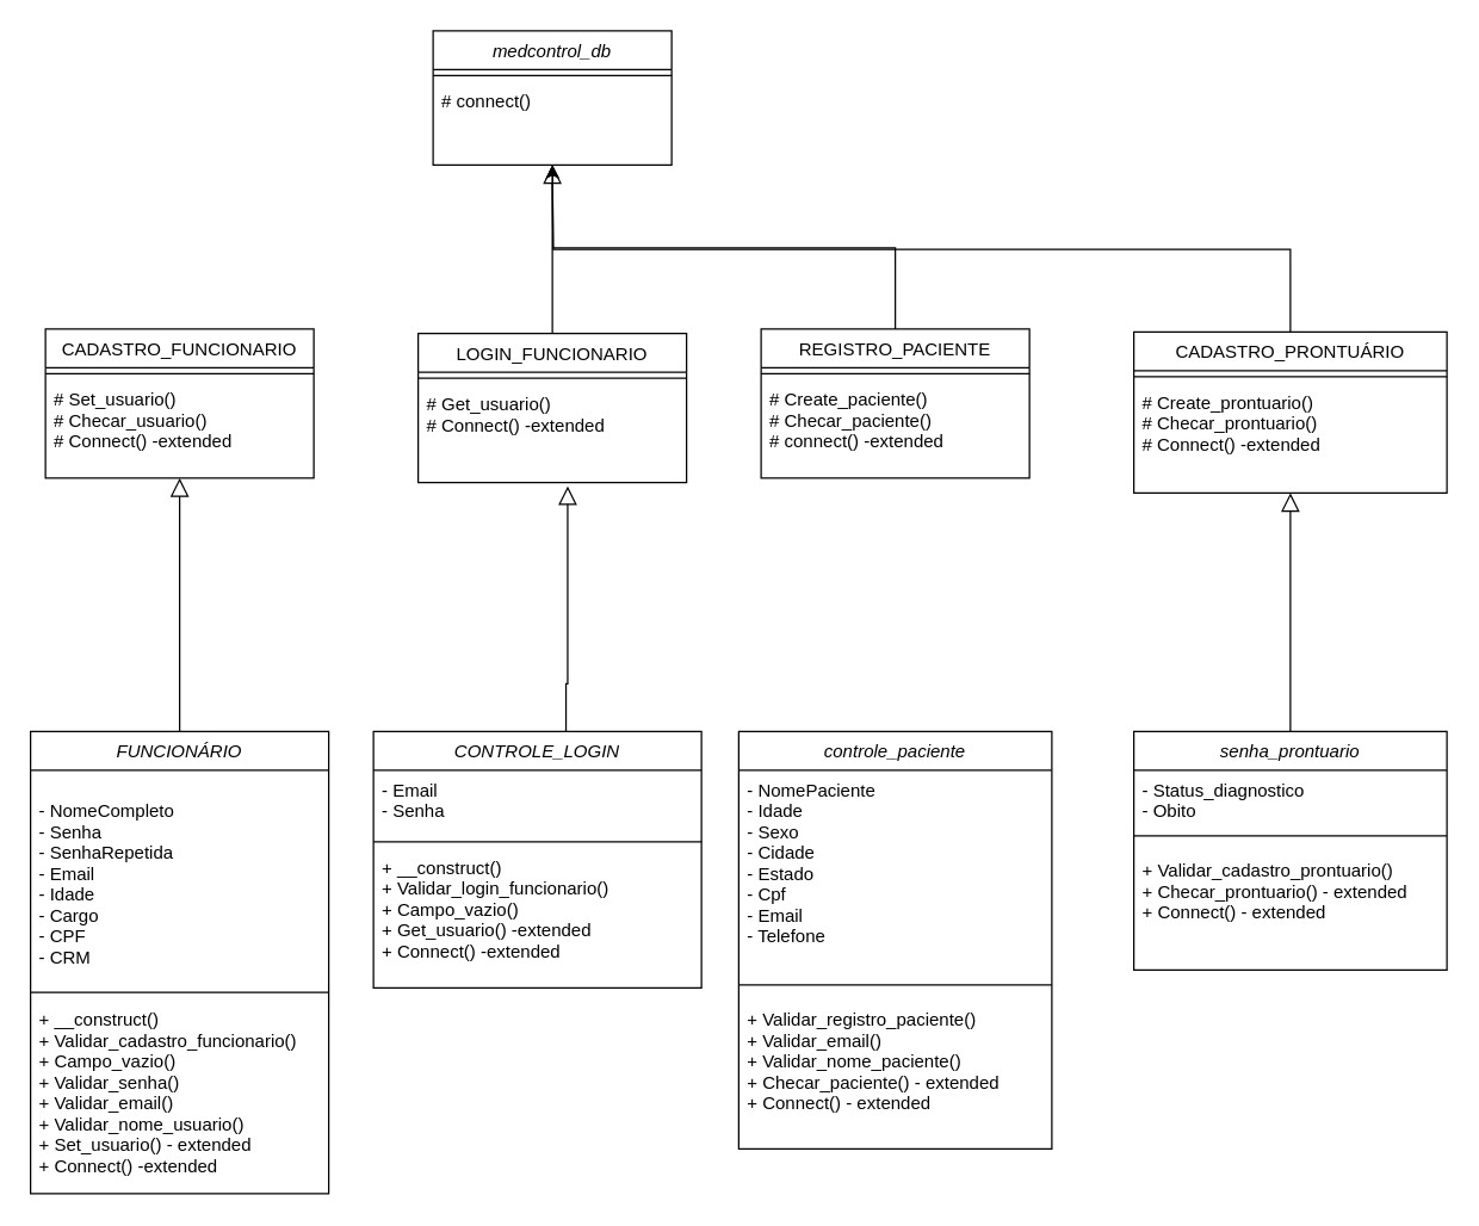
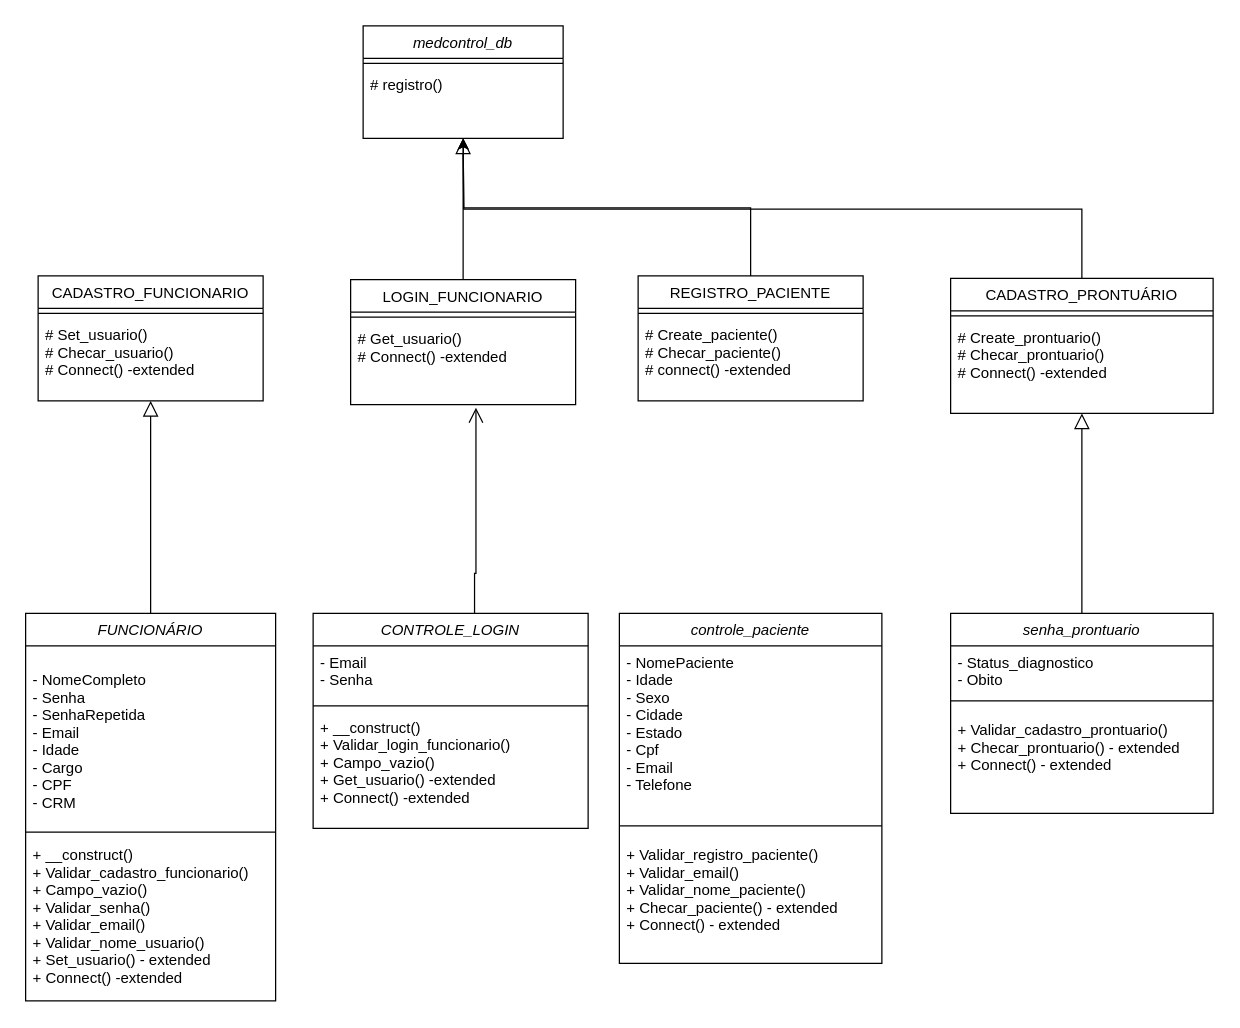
- <mxCell id="4" value="# connect()" style="text;align=left;verticalAlign=top;spacingLeft=4;spacingRight=4;overflow=hidden;rotatable=0;points=[[0,0.5],[1,0.5]];portConstraint=eastwest;" parent="2" vertex="1"><mxGeometry y="34" width="160" height="28" as="geometry" /></mxCell>
+ <mxCell id="4" value="# registro()" style="text;align=left;verticalAlign=top;spacingLeft=4;spacingRight=4;overflow=hidden;rotatable=0;points=[[0,0.5],[1,0.5]];portConstraint=eastwest;" parent="2" vertex="1"><mxGeometry y="34" width="160" height="28" as="geometry" /></mxCell>
- <mxCell id="16" value="" style="endArrow=block;endSize=10;endFill=0;shadow=0;strokeWidth=1;rounded=0;curved=0;edgeStyle=elbowEdgeStyle;elbow=vertical;exitX=0.587;exitY=0.017;exitDx=0;exitDy=0;entryX=0.557;entryY=1.037;entryDx=0;entryDy=0;entryPerimeter=0;exitPerimeter=0;" parent="1" source="22" target="11" edge="1"><mxGeometry width="160" relative="1" as="geometry"><mxPoint x="369.5" y="486" as="sourcePoint" /><mxPoint x="360" y="360" as="targetPoint" /><Array as="points"><mxPoint x="399.5" y="458" /></Array></mxGeometry></mxCell>
+ <mxCell id="16" value="" style="endArrow=open;endSize=10;endFill=0;shadow=0;strokeWidth=1;rounded=0;curved=0;edgeStyle=elbowEdgeStyle;elbow=vertical;exitX=0.587;exitY=0.017;exitDx=0;exitDy=0;entryX=0.557;entryY=1.037;entryDx=0;entryDy=0;entryPerimeter=0;exitPerimeter=0;" parent="1" source="22" target="11" edge="1"><mxGeometry width="160" relative="1" as="geometry"><mxPoint x="369.5" y="486" as="sourcePoint" /><mxPoint x="360" y="360" as="targetPoint" /><Array as="points"><mxPoint x="399.5" y="458" /></Array></mxGeometry></mxCell>
